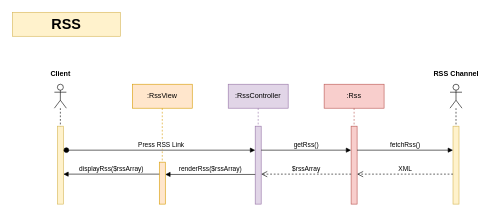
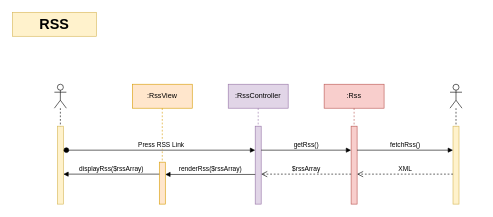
- <mxCell id="2" value="&lt;h1 style=&quot;margin-top: 0px;&quot;&gt;RSS&lt;/h1&gt;" style="text;html=1;whiteSpace=wrap;overflow=hidden;rounded=0;align=center;fillColor=#fff2cc;strokeColor=#d6b656;" vertex="1" parent="1"><mxGeometry x="20" y="20" width="180" height="40" as="geometry" /></mxCell>
+ <mxCell id="2" value="&lt;h1 style=&quot;margin-top: 0px;&quot;&gt;RSS&lt;/h1&gt;" style="text;html=1;whiteSpace=wrap;overflow=hidden;rounded=0;align=center;fillColor=#fff2cc;strokeColor=#d6b656;" vertex="1" parent="1"><mxGeometry x="20" y="20" width="140" height="40" as="geometry" /></mxCell>
- <mxCell id="7" value="Client" style="text;align=center;fontStyle=1;verticalAlign=middle;spacingLeft=3;spacingRight=3;strokeColor=none;rotatable=0;points=[[0,0.5],[1,0.5]];portConstraint=eastwest;html=1;" vertex="1" parent="1"><mxGeometry x="60" y="110" width="80" height="26" as="geometry" /></mxCell>
- <mxCell id="8" value="RSS Channel" style="text;align=center;fontStyle=1;verticalAlign=middle;spacingLeft=3;spacingRight=3;strokeColor=none;rotatable=0;points=[[0,0.5],[1,0.5]];portConstraint=eastwest;html=1;" vertex="1" parent="1"><mxGeometry x="720" y="110" width="80" height="26" as="geometry" /></mxCell>
